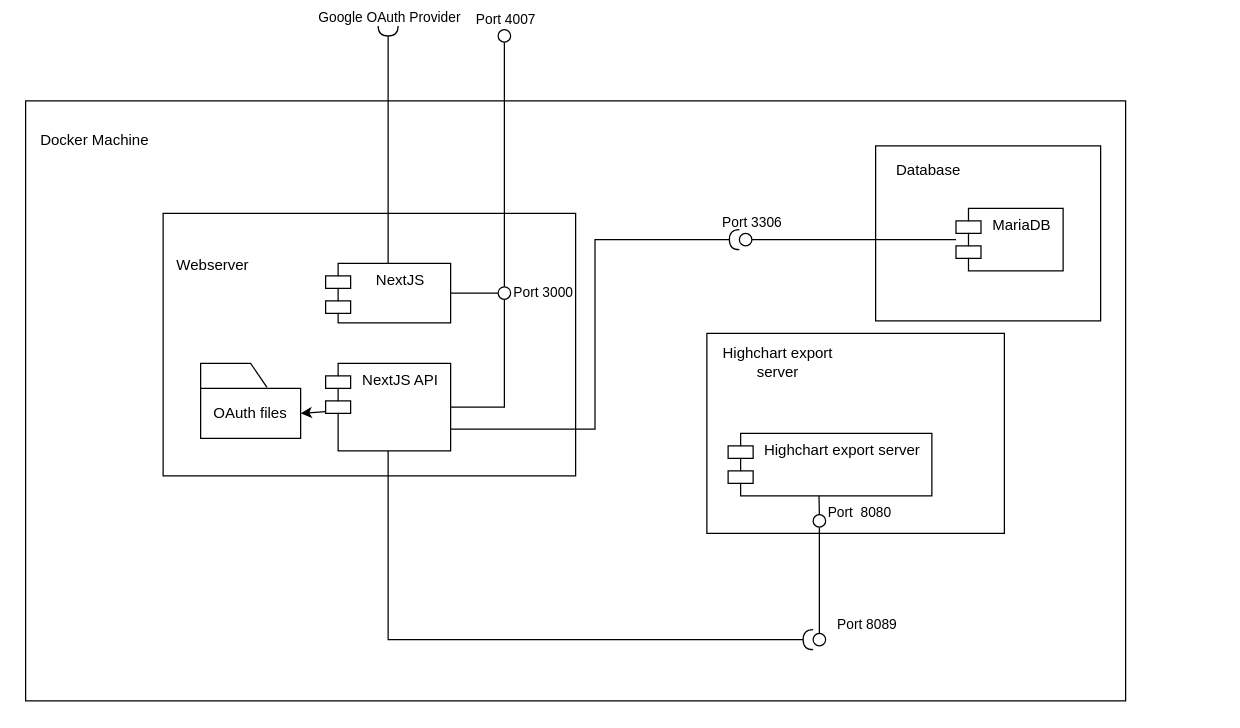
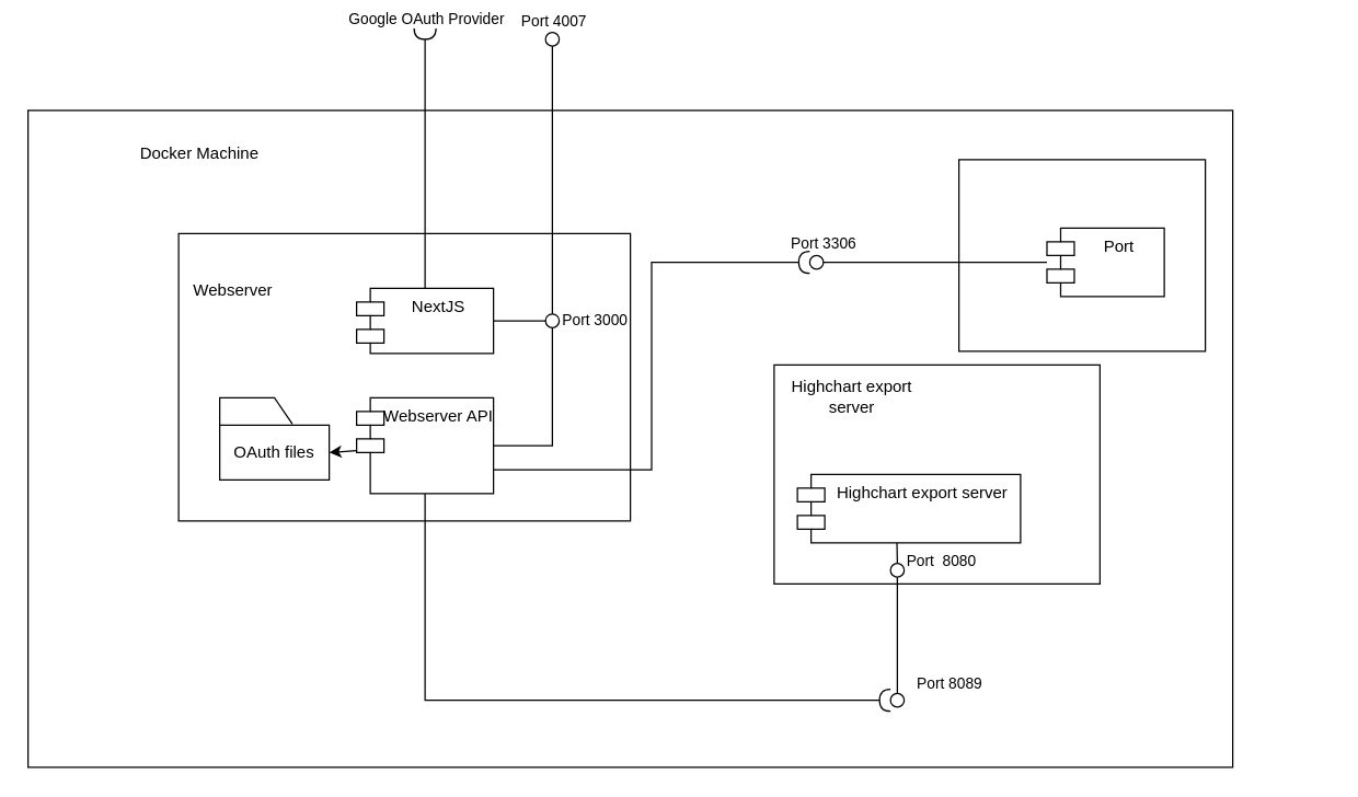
- <mxCell id="4" value="Docker Machine" style="text;html=1;strokeColor=none;fillColor=none;align=center;verticalAlign=middle;whiteSpace=wrap;rounded=0;container=0;" parent="2" vertex="1"><mxGeometry x="10" y="12.8" width="90.67" height="38.4" as="geometry" /></mxCell>
+ <mxCell id="4" value="Docker Machine" style="text;html=1;strokeColor=none;fillColor=none;align=center;verticalAlign=middle;whiteSpace=wrap;rounded=0;container=0;" parent="2" vertex="1"><mxGeometry x="80" y="12.8" width="90.67" height="38.4" as="geometry" /></mxCell>
- <mxCell id="7" value="&lt;span style=&quot;&quot;&gt;Database&lt;/span&gt;" style="text;html=1;strokeColor=none;fillColor=none;align=center;verticalAlign=middle;whiteSpace=wrap;rounded=0;" parent="5" vertex="1"><mxGeometry x="4.286" y="5" width="77.143" height="30" as="geometry" /></mxCell>
- <mxCell id="8" value="MariaDB" style="shape=module;align=left;spacingLeft=20;align=center;verticalAlign=top;" parent="5" vertex="1"><mxGeometry x="64.286" y="50" width="85.714" height="50" as="geometry" /></mxCell>
+ <mxCell id="8" value="Port" style="shape=module;align=left;spacingLeft=20;align=center;verticalAlign=top;" parent="5" vertex="1"><mxGeometry x="64.286" y="50" width="85.714" height="50" as="geometry" /></mxCell>
- <mxCell id="27" value="NextJS API" style="shape=module;align=left;spacingLeft=20;align=center;verticalAlign=top;container=0;" parent="23" vertex="1"><mxGeometry x="130" y="120" width="100" height="70" as="geometry" /></mxCell>
+ <mxCell id="27" value="Webserver API" style="shape=module;align=left;spacingLeft=20;align=center;verticalAlign=top;container=0;" parent="23" vertex="1"><mxGeometry x="130" y="120" width="100" height="70" as="geometry" /></mxCell>
